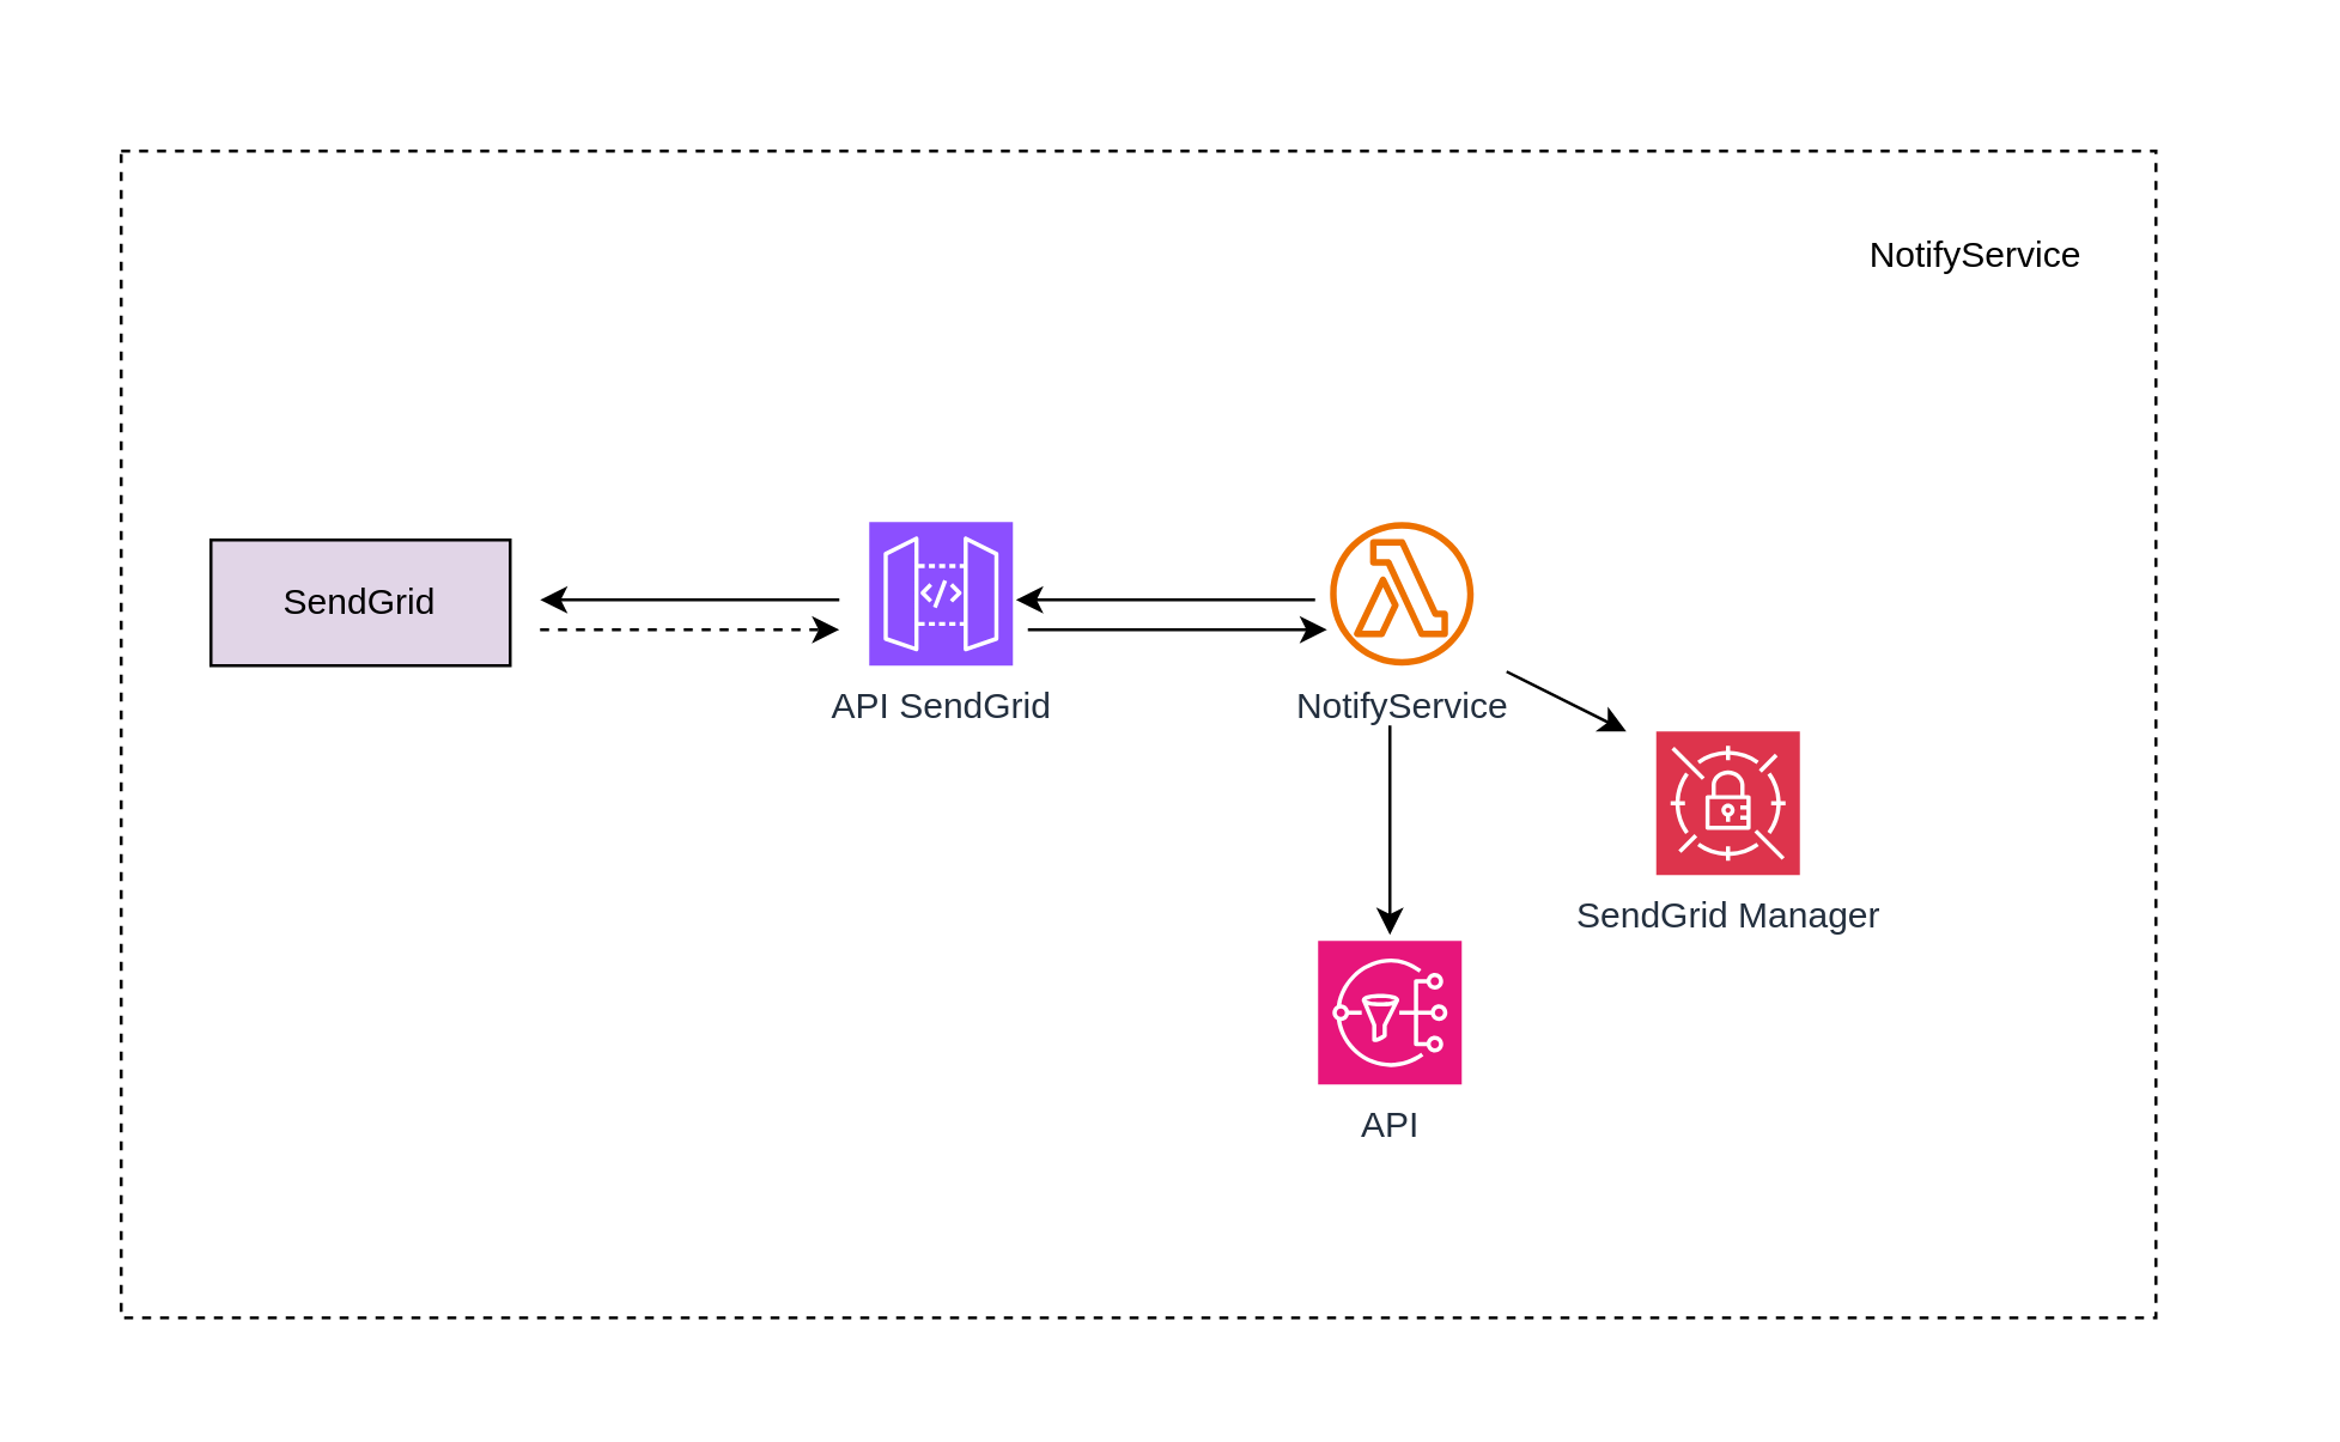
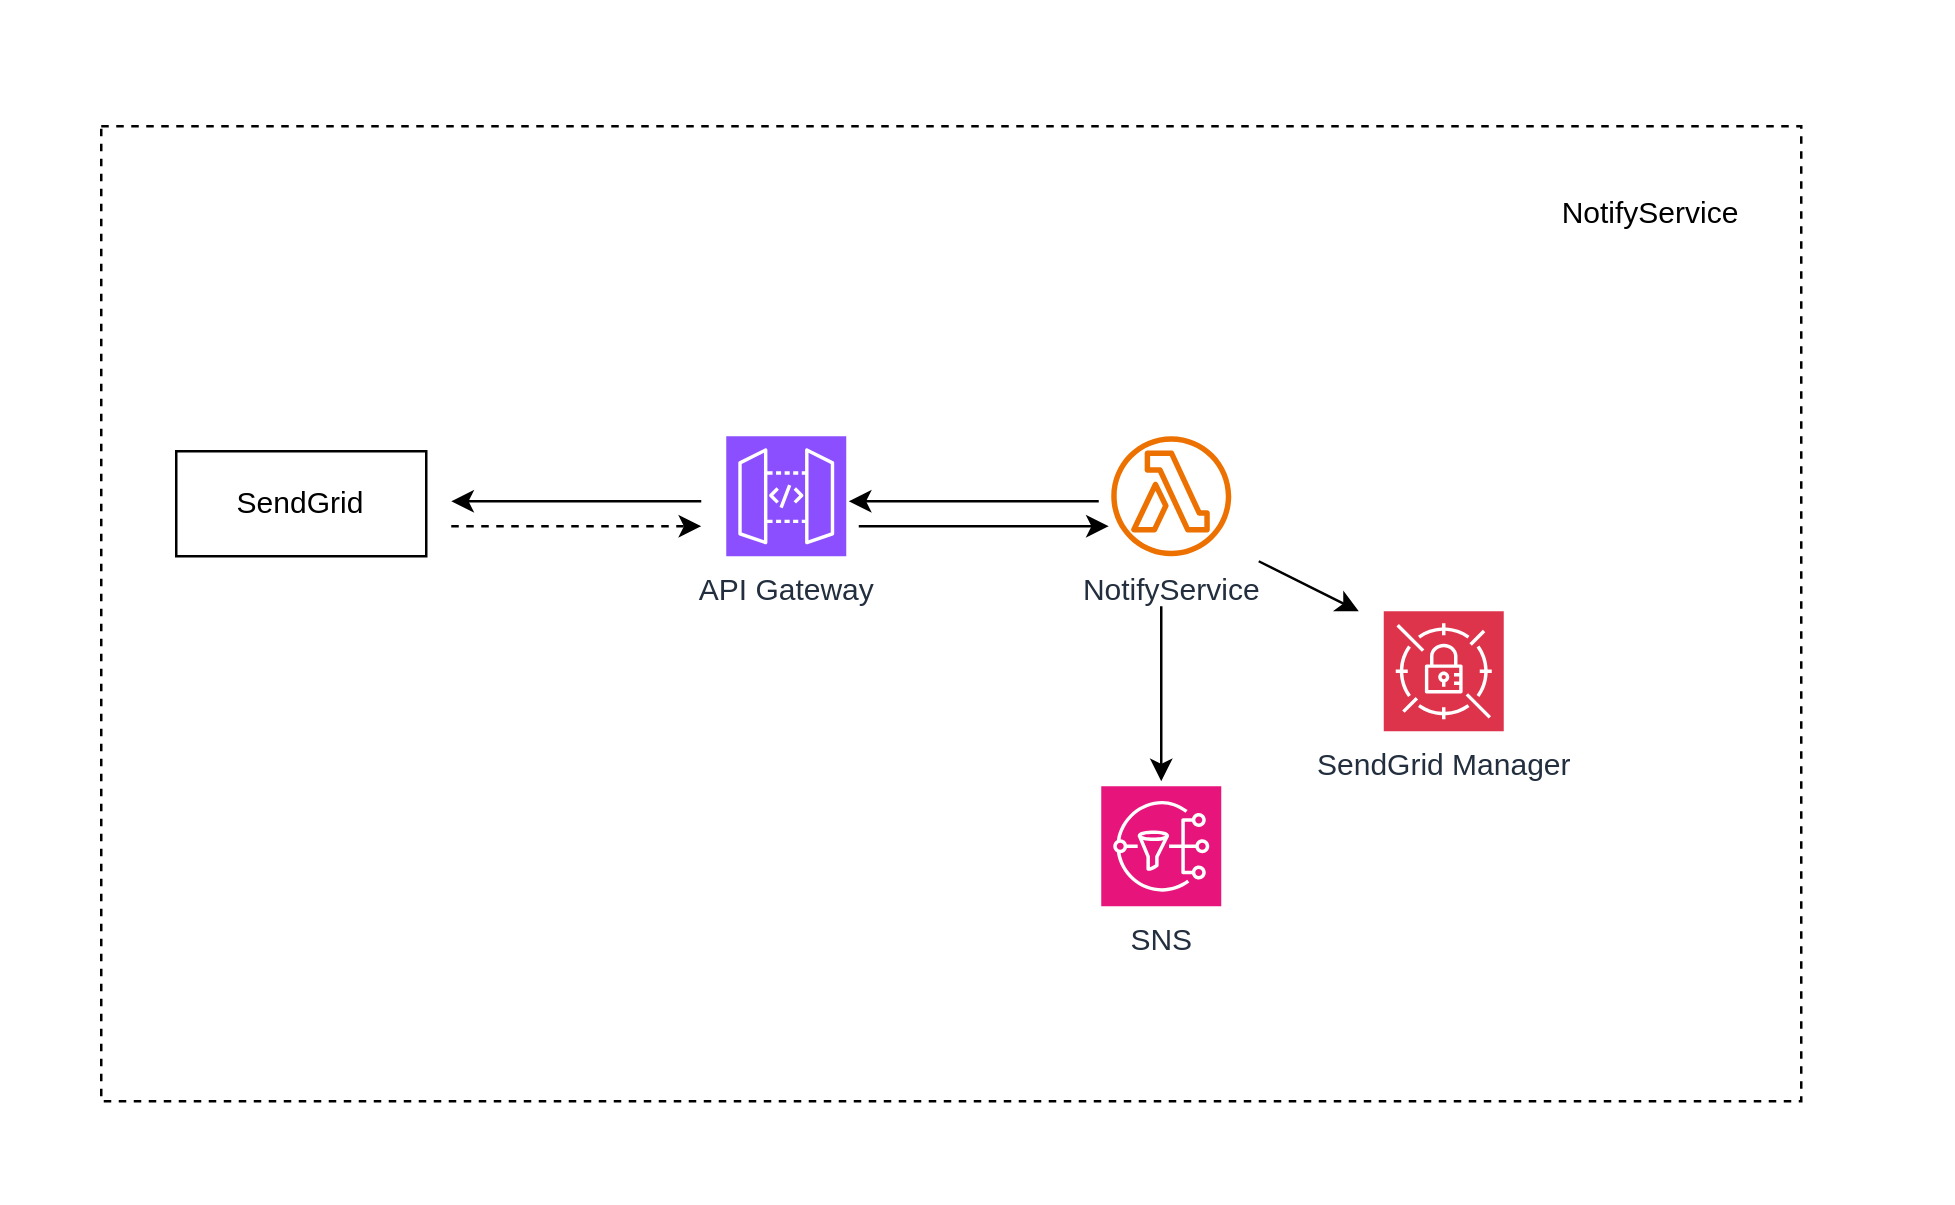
- <mxCell id="8" value="SendGrid" style="rounded=0;whiteSpace=wrap;html=1;fillColor=#e1d5e7;" parent="1" vertex="1"><mxGeometry x="70" y="180" width="100" height="42" as="geometry" /></mxCell>
+ <mxCell id="8" value="SendGrid" style="rounded=0;whiteSpace=wrap;html=1;" parent="1" vertex="1"><mxGeometry x="70" y="180" width="100" height="42" as="geometry" /></mxCell>
- <mxCell id="11" value="API SendGrid" style="sketch=0;points=[[0,0,0],[0.25,0,0],[0.5,0,0],[0.75,0,0],[1,0,0],[0,1,0],[0.25,1,0],[0.5,1,0],[0.75,1,0],[1,1,0],[0,0.25,0],[0,0.5,0],[0,0.75,0],[1,0.25,0],[1,0.5,0],[1,0.75,0]];outlineConnect=0;fontColor=#232F3E;fillColor=#8C4FFF;strokeColor=#ffffff;dashed=0;verticalLabelPosition=bottom;verticalAlign=top;align=center;html=1;fontSize=12;fontStyle=0;aspect=fixed;shape=mxgraph.aws4.resourceIcon;resIcon=mxgraph.aws4.api_gateway;" parent="1" vertex="1"><mxGeometry x="290" y="174" width="48" height="48" as="geometry" /></mxCell>
+ <mxCell id="11" value="API Gateway" style="sketch=0;points=[[0,0,0],[0.25,0,0],[0.5,0,0],[0.75,0,0],[1,0,0],[0,1,0],[0.25,1,0],[0.5,1,0],[0.75,1,0],[1,1,0],[0,0.25,0],[0,0.5,0],[0,0.75,0],[1,0.25,0],[1,0.5,0],[1,0.75,0]];outlineConnect=0;fontColor=#232F3E;fillColor=#8C4FFF;strokeColor=#ffffff;dashed=0;verticalLabelPosition=bottom;verticalAlign=top;align=center;html=1;fontSize=12;fontStyle=0;aspect=fixed;shape=mxgraph.aws4.resourceIcon;resIcon=mxgraph.aws4.api_gateway;" parent="1" vertex="1"><mxGeometry x="290" y="174" width="48" height="48" as="geometry" /></mxCell>
- <mxCell id="5" value="API" style="sketch=0;points=[[0,0,0],[0.25,0,0],[0.5,0,0],[0.75,0,0],[1,0,0],[0,1,0],[0.25,1,0],[0.5,1,0],[0.75,1,0],[1,1,0],[0,0.25,0],[0,0.5,0],[0,0.75,0],[1,0.25,0],[1,0.5,0],[1,0.75,0]];outlineConnect=0;fontColor=#232F3E;fillColor=#E7157B;strokeColor=#ffffff;dashed=0;verticalLabelPosition=bottom;verticalAlign=top;align=center;html=1;fontSize=12;fontStyle=0;aspect=fixed;shape=mxgraph.aws4.resourceIcon;resIcon=mxgraph.aws4.sns;" parent="1" vertex="1"><mxGeometry x="440" y="314" width="48" height="48" as="geometry" /></mxCell>
+ <mxCell id="5" value="SNS" style="sketch=0;points=[[0,0,0],[0.25,0,0],[0.5,0,0],[0.75,0,0],[1,0,0],[0,1,0],[0.25,1,0],[0.5,1,0],[0.75,1,0],[1,1,0],[0,0.25,0],[0,0.5,0],[0,0.75,0],[1,0.25,0],[1,0.5,0],[1,0.75,0]];outlineConnect=0;fontColor=#232F3E;fillColor=#E7157B;strokeColor=#ffffff;dashed=0;verticalLabelPosition=bottom;verticalAlign=top;align=center;html=1;fontSize=12;fontStyle=0;aspect=fixed;shape=mxgraph.aws4.resourceIcon;resIcon=mxgraph.aws4.sns;" parent="1" vertex="1"><mxGeometry x="440" y="314" width="48" height="48" as="geometry" /></mxCell>
